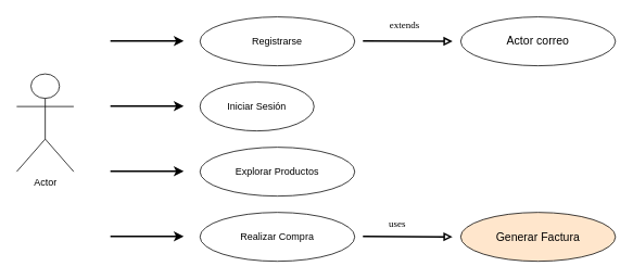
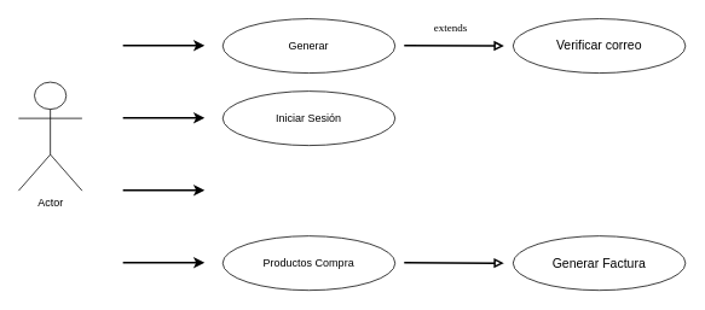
- <mxCell id="3" value="Registrarse" style="ellipse;whiteSpace=wrap;html=1;" vertex="1" parent="1"><mxGeometry x="245" y="20" width="190" height="60" as="geometry" /></mxCell>
+ <mxCell id="3" value="Generar" style="ellipse;whiteSpace=wrap;html=1;" vertex="1" parent="1"><mxGeometry x="245" y="20" width="190" height="60" as="geometry" /></mxCell>
- <mxCell id="8" value="&lt;span style=&quot;font-family: Arial, sans-serif; font-size: 14px; text-wrap-mode: nowrap;&quot;&gt;Actor correo&lt;/span&gt;" style="ellipse;whiteSpace=wrap;html=1;" vertex="1" parent="1"><mxGeometry x="565" y="20" width="190" height="60" as="geometry" /></mxCell>
+ <mxCell id="8" value="&lt;span style=&quot;font-family: Arial, sans-serif; font-size: 14px; text-wrap-mode: nowrap;&quot;&gt;Verificar correo&lt;/span&gt;" style="ellipse;whiteSpace=wrap;html=1;" vertex="1" parent="1"><mxGeometry x="565" y="20" width="190" height="60" as="geometry" /></mxCell>
- <mxCell id="4" value="Iniciar Sesión" style="ellipse;whiteSpace=wrap;html=1;" vertex="1" parent="1"><mxGeometry x="245" y="100" width="140" height="60" as="geometry" /></mxCell>
+ <mxCell id="4" value="Iniciar Sesión" style="ellipse;whiteSpace=wrap;html=1;" vertex="1" parent="1"><mxGeometry x="245" y="100" width="190" height="60" as="geometry" /></mxCell>
- <mxCell id="5" value="Explorar Productos" style="ellipse;whiteSpace=wrap;html=1;" vertex="1" parent="1"><mxGeometry x="245" y="180" width="190" height="60" as="geometry" /></mxCell>
- <mxCell id="16" value="&lt;span style=&quot;color: rgb(0, 0, 0); font-family: &amp;quot;Times New Roman&amp;quot;; font-size: 12px; font-style: normal; font-variant-ligatures: normal; font-variant-caps: normal; font-weight: 400; letter-spacing: normal; orphans: 2; text-align: start; text-indent: 0px; text-transform: none; widows: 2; word-spacing: 0px; -webkit-text-stroke-width: 0px; white-space: nowrap; background-color: rgb(255, 255, 255); text-decoration-thickness: initial; text-decoration-style: initial; text-decoration-color: initial; display: inline !important; float: none;&quot;&gt;uses&lt;/span&gt;" style="text;whiteSpace=wrap;html=1;" vertex="1" parent="1"><mxGeometry x="475" y="260" width="50" height="40" as="geometry" /></mxCell>
- <mxCell id="6" value="Realizar Compra" style="ellipse;whiteSpace=wrap;html=1;" vertex="1" parent="1"><mxGeometry x="245" y="260" width="190" height="60" as="geometry" /></mxCell>
+ <mxCell id="6" value="Productos Compra" style="ellipse;whiteSpace=wrap;html=1;" vertex="1" parent="1"><mxGeometry x="245" y="260" width="190" height="60" as="geometry" /></mxCell>
- <mxCell id="7" value="&lt;span style=&quot;font-family: Arial, sans-serif; font-size: 14px; text-wrap-mode: nowrap;&quot;&gt;Generar Factura&lt;/span&gt;" style="ellipse;whiteSpace=wrap;html=1;fillColor=#ffe6cc;" vertex="1" parent="1"><mxGeometry x="565" y="260" width="190" height="60" as="geometry" /></mxCell>
+ <mxCell id="7" value="&lt;span style=&quot;font-family: Arial, sans-serif; font-size: 14px; text-wrap-mode: nowrap;&quot;&gt;Generar Factura&lt;/span&gt;" style="ellipse;whiteSpace=wrap;html=1;" vertex="1" parent="1"><mxGeometry x="565" y="260" width="190" height="60" as="geometry" /></mxCell>
